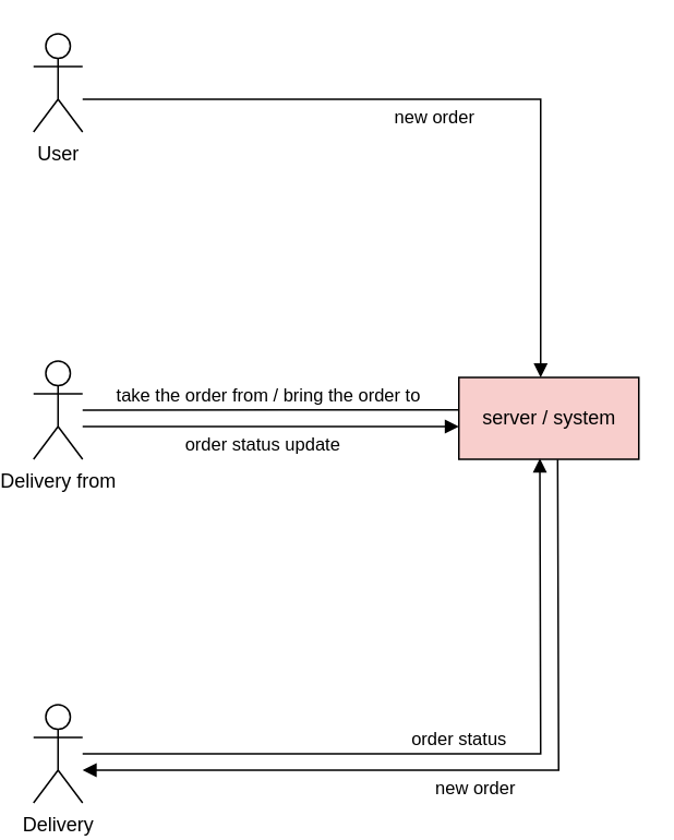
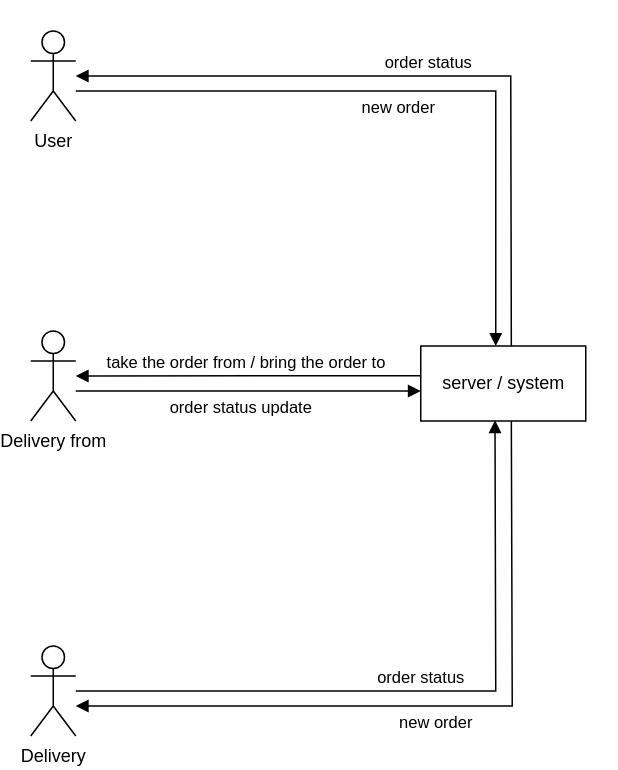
+ <mxCell id="11" value="order status" style="html=1;verticalAlign=bottom;endArrow=block;rounded=0;exitX=0.549;exitY=0.004;exitDx=0;exitDy=0;exitPerimeter=0;" edge="1" parent="1" source="5" target="2"><mxGeometry width="80" relative="1" as="geometry"><mxPoint x="450" y="180" as="sourcePoint" /><mxPoint x="60" y="40" as="targetPoint" /><Array as="points"><mxPoint x="340" y="50" /></Array></mxGeometry></mxCell>
- <mxCell id="9" value="take the order from / bring the order to&amp;nbsp;" style="html=1;verticalAlign=bottom;endArrow=none;rounded=0;exitX=-0.004;exitY=0.396;exitDx=0;exitDy=0;exitPerimeter=0;" edge="1" parent="1" source="5" target="3"><mxGeometry width="80" relative="1" as="geometry"><mxPoint x="190" y="230" as="sourcePoint" /><mxPoint x="270" y="230" as="targetPoint" /></mxGeometry></mxCell>
+ <mxCell id="9" value="take the order from / bring the order to&amp;nbsp;" style="html=1;verticalAlign=bottom;endArrow=block;rounded=0;exitX=-0.004;exitY=0.396;exitDx=0;exitDy=0;exitPerimeter=0;" edge="1" parent="1" source="5" target="3"><mxGeometry width="80" relative="1" as="geometry"><mxPoint x="190" y="230" as="sourcePoint" /><mxPoint x="270" y="230" as="targetPoint" /></mxGeometry></mxCell>
- <mxCell id="5" value="server / system" style="html=1;fillColor=#f8cecc;" vertex="1" parent="1"><mxGeometry x="280" y="230" width="110" height="50" as="geometry" /></mxCell>
+ <mxCell id="5" value="server / system" style="html=1;" vertex="1" parent="1"><mxGeometry x="280" y="230" width="110" height="50" as="geometry" /></mxCell>
